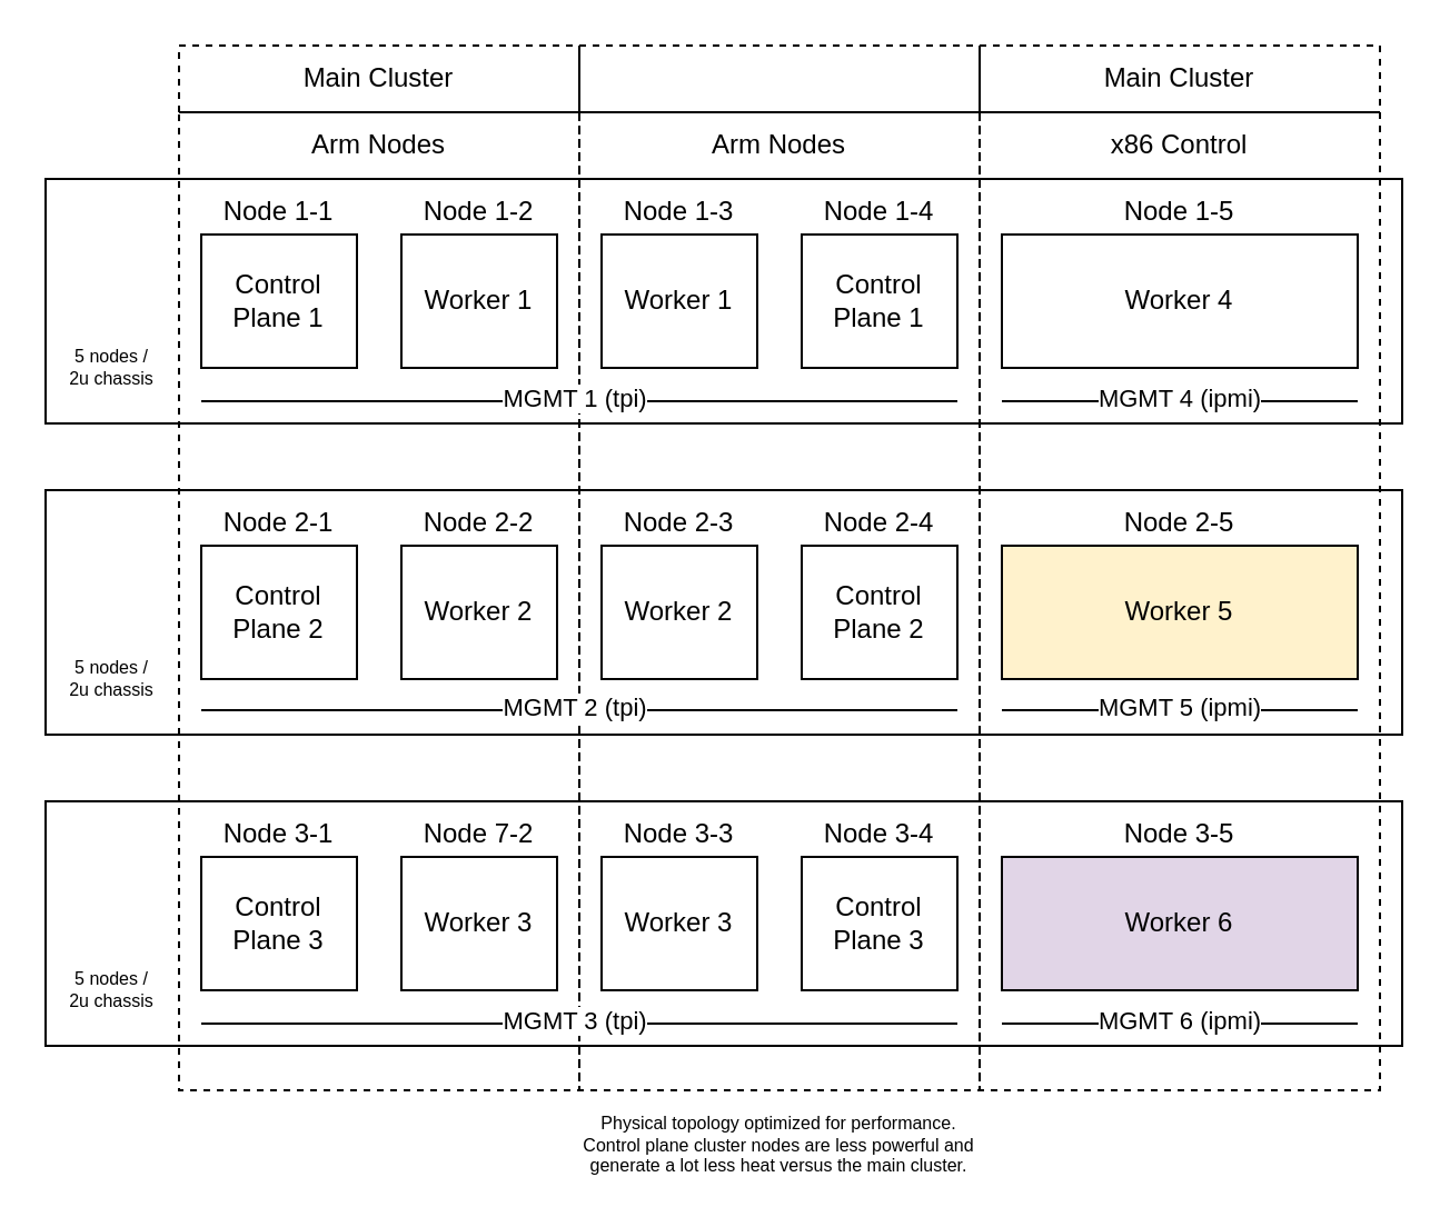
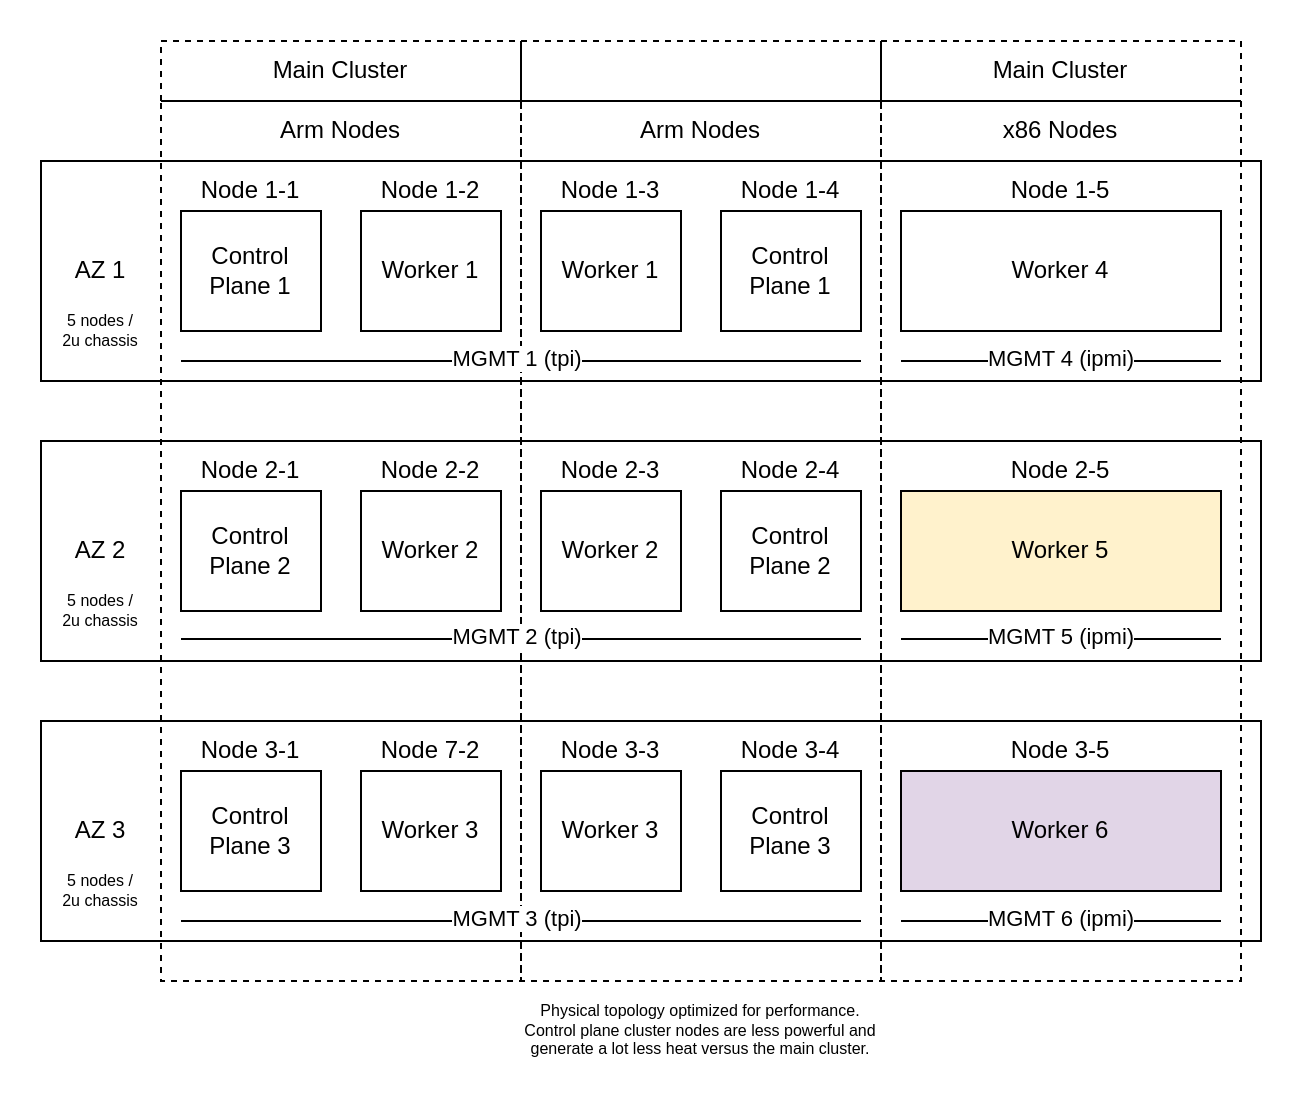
- <mxCell id="27" value="x86 Control" style="text;html=1;strokeColor=none;fillColor=none;align=center;verticalAlign=middle;whiteSpace=wrap;rounded=0;" parent="1" vertex="1"><mxGeometry x="440" y="50" width="180" height="30" as="geometry" /></mxCell>
+ <mxCell id="27" value="x86 Nodes" style="text;html=1;strokeColor=none;fillColor=none;align=center;verticalAlign=middle;whiteSpace=wrap;rounded=0;" parent="1" vertex="1"><mxGeometry x="440" y="50" width="180" height="30" as="geometry" /></mxCell>
+ <mxCell id="7" value="AZ 1" style="text;html=1;strokeColor=none;fillColor=none;align=center;verticalAlign=middle;whiteSpace=wrap;rounded=0;" parent="1" vertex="1"><mxGeometry x="20" y="120" width="60" height="30" as="geometry" /></mxCell>
+ <mxCell id="24" value="AZ 2" style="text;html=1;strokeColor=none;fillColor=none;align=center;verticalAlign=middle;whiteSpace=wrap;rounded=0;" parent="1" vertex="1"><mxGeometry x="20" y="260" width="60" height="30" as="geometry" /></mxCell>
+ <mxCell id="25" value="AZ 3" style="text;html=1;strokeColor=none;fillColor=none;align=center;verticalAlign=middle;whiteSpace=wrap;rounded=0;" parent="1" vertex="1"><mxGeometry x="20" y="400" width="60" height="30" as="geometry" /></mxCell>
